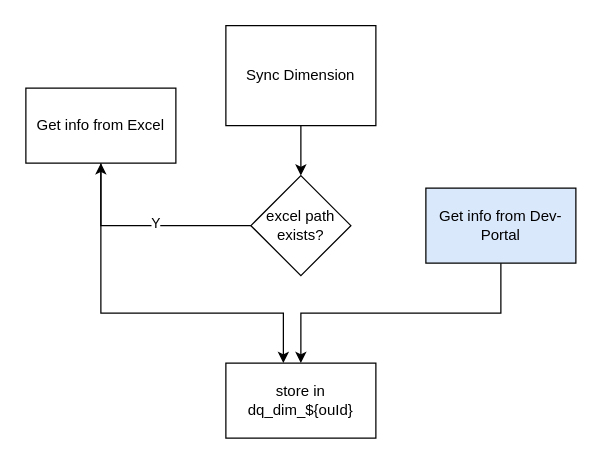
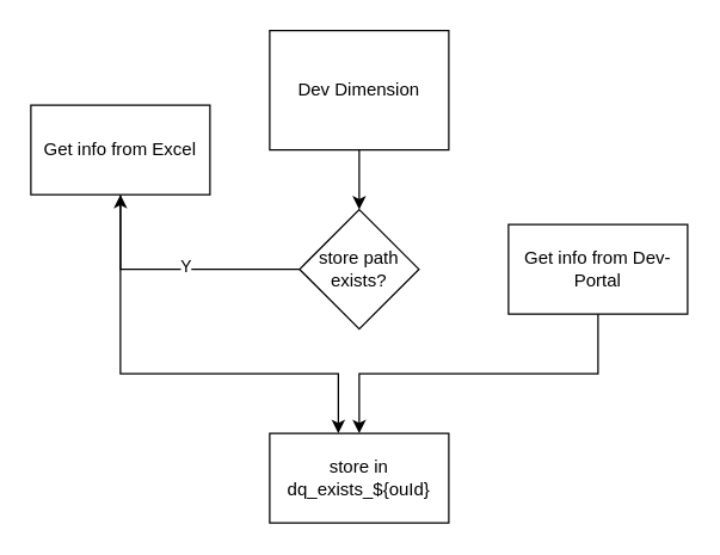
- <mxCell id="3" value="Sync Dimension" style="rounded=0;whiteSpace=wrap;html=1;" vertex="1" parent="1"><mxGeometry x="180" y="20" width="120" height="80" as="geometry" /></mxCell>
+ <mxCell id="3" value="Dev Dimension" style="rounded=0;whiteSpace=wrap;html=1;" vertex="1" parent="1"><mxGeometry x="180" y="20" width="120" height="80" as="geometry" /></mxCell>
- <mxCell id="6" value="excel path exists?" style="rhombus;whiteSpace=wrap;html=1;" vertex="1" parent="1"><mxGeometry x="200" y="140" width="80" height="80" as="geometry" /></mxCell>
+ <mxCell id="6" value="store path exists?" style="rhombus;whiteSpace=wrap;html=1;" vertex="1" parent="1"><mxGeometry x="200" y="140" width="80" height="80" as="geometry" /></mxCell>
- <mxCell id="10" value="Get info from Dev-Portal" style="whiteSpace=wrap;html=1;fillColor=#dae8fc;" vertex="1" parent="1"><mxGeometry x="340" y="150" width="120" height="60" as="geometry" /></mxCell>
+ <mxCell id="10" value="Get info from Dev-Portal" style="whiteSpace=wrap;html=1;" vertex="1" parent="1"><mxGeometry x="340" y="150" width="120" height="60" as="geometry" /></mxCell>
- <mxCell id="11" value="store in dq_dim_${ouId}" style="whiteSpace=wrap;html=1;" vertex="1" parent="1"><mxGeometry x="180" y="290" width="120" height="60" as="geometry" /></mxCell>
+ <mxCell id="11" value="store in dq_exists_${ouId}" style="whiteSpace=wrap;html=1;" vertex="1" parent="1"><mxGeometry x="180" y="290" width="120" height="60" as="geometry" /></mxCell>
